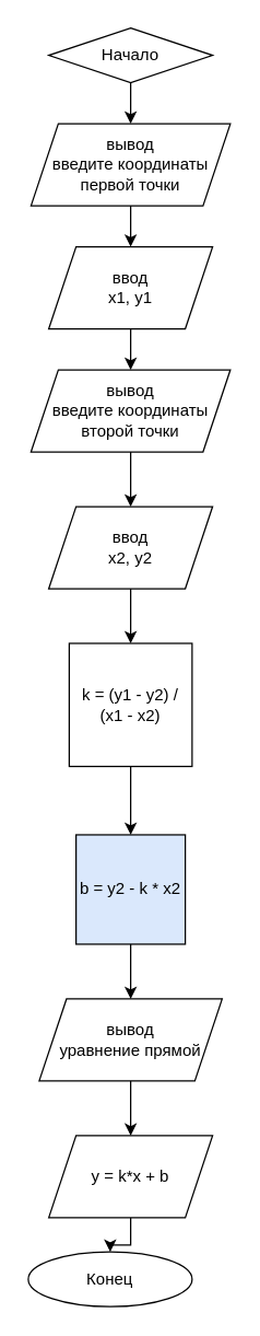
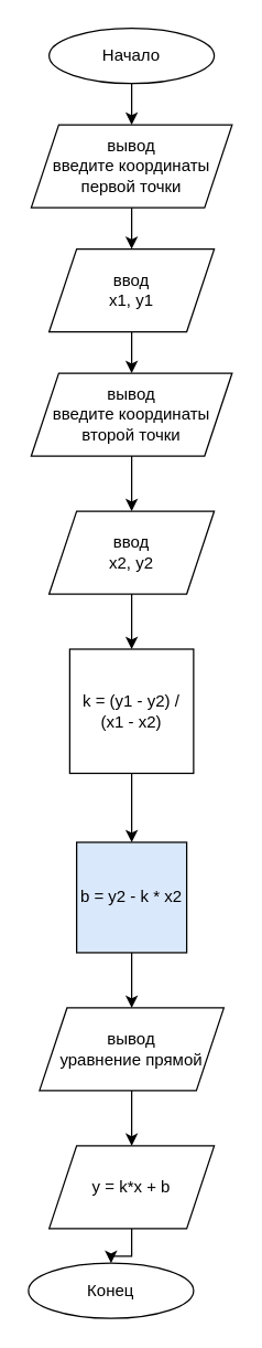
- <mxCell id="3" value="Начало" style="rhombus;whiteSpace=wrap;html=1;" vertex="1" parent="1"><mxGeometry x="35" y="20" width="120" height="40" as="geometry" /></mxCell>
+ <mxCell id="3" value="Начало" style="ellipse;whiteSpace=wrap;html=1;" vertex="1" parent="1"><mxGeometry x="35" y="20" width="120" height="40" as="geometry" /></mxCell>
